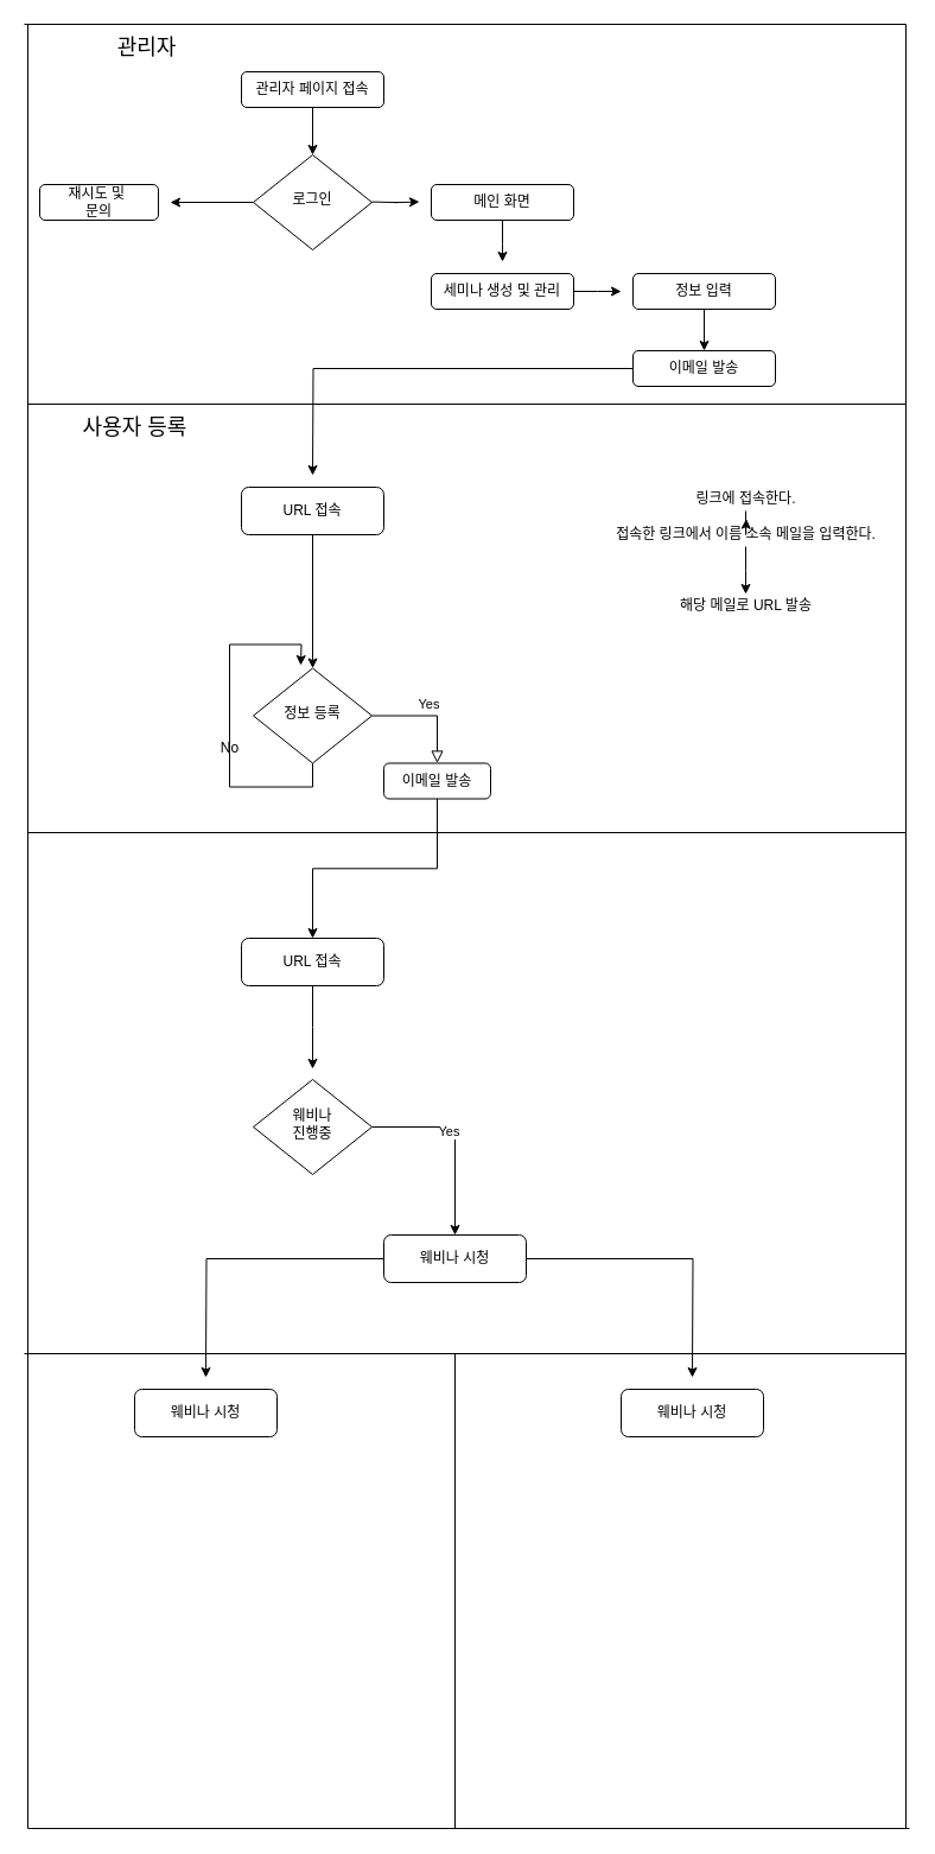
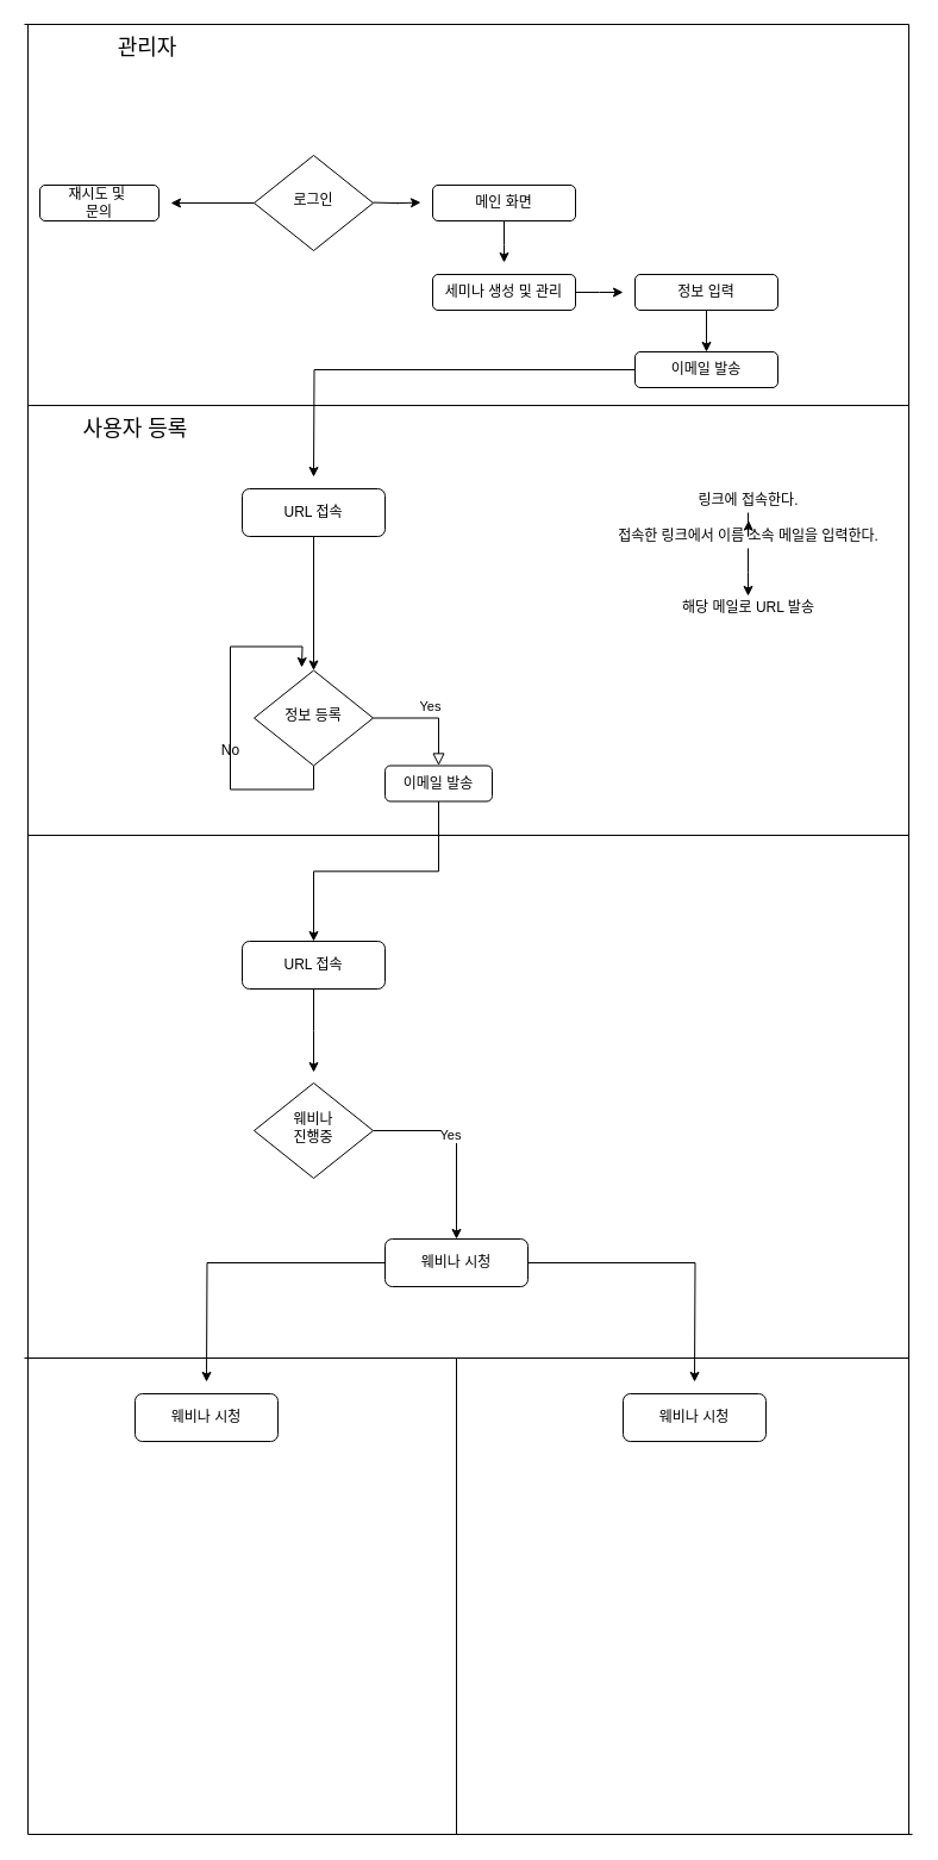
- <mxCell id="23" value="관리자 페이지 접속" style="rounded=1;whiteSpace=wrap;html=1;fontSize=12;glass=0;strokeWidth=1;shadow=0;" vertex="1" parent="1"><mxGeometry x="203" y="60" width="120" height="30" as="geometry" /></mxCell>
- <mxCell id="22" value="" style="edgeStyle=orthogonalEdgeStyle;rounded=0;orthogonalLoop=1;jettySize=auto;html=1;entryX=0.5;entryY=0;entryDx=0;entryDy=0;" edge="1" parent="1" source="23" target="26"><mxGeometry relative="1" as="geometry"><mxPoint x="263" y="120" as="targetPoint" /></mxGeometry></mxCell>
